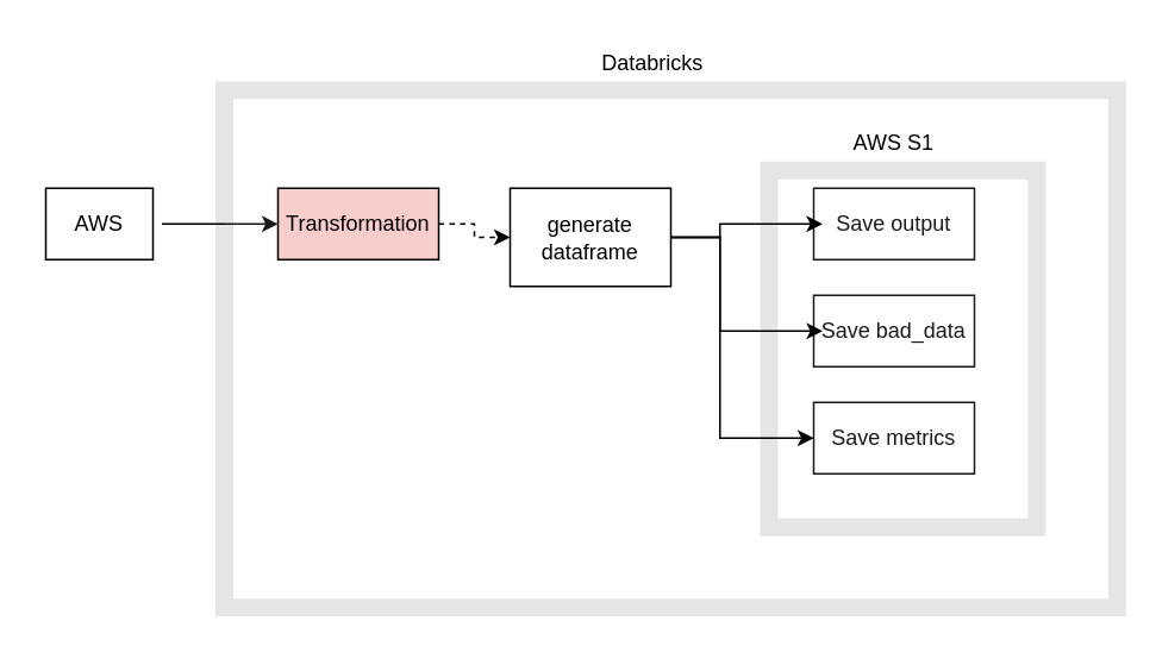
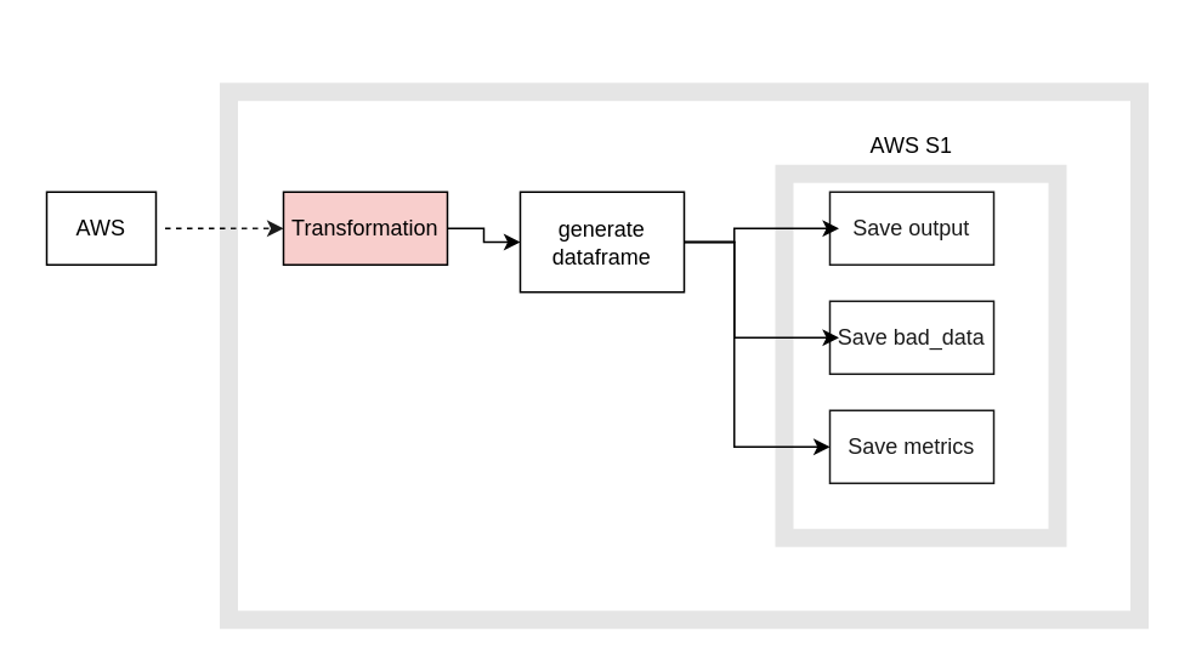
- <mxCell id="6" value="Databricks" style="text;html=1;align=center;verticalAlign=middle;whiteSpace=wrap;rounded=0;" vertex="1" parent="1"><mxGeometry x="335" y="20" width="60" height="30" as="geometry" /></mxCell>
- <mxCell id="3" style="edgeStyle=orthogonalEdgeStyle;rounded=0;orthogonalLoop=1;jettySize=auto;html=1;" edge="1" parent="1" source="4" target="8"><mxGeometry relative="1" as="geometry" /></mxCell>
+ <mxCell id="3" style="edgeStyle=orthogonalEdgeStyle;rounded=0;orthogonalLoop=1;jettySize=auto;html=1;dashed=1;" edge="1" parent="1" source="4" target="8"><mxGeometry relative="1" as="geometry" /></mxCell>
- <mxCell id="7" style="edgeStyle=orthogonalEdgeStyle;rounded=0;orthogonalLoop=1;jettySize=auto;html=1;exitX=1;exitY=0.5;exitDx=0;exitDy=0;entryX=0;entryY=0.5;entryDx=0;entryDy=0;dashed=1;" edge="1" parent="1" source="8" target="9"><mxGeometry relative="1" as="geometry" /></mxCell>
+ <mxCell id="7" style="edgeStyle=orthogonalEdgeStyle;rounded=0;orthogonalLoop=1;jettySize=auto;html=1;exitX=1;exitY=0.5;exitDx=0;exitDy=0;entryX=0;entryY=0.5;entryDx=0;entryDy=0;" edge="1" parent="1" source="8" target="9"><mxGeometry relative="1" as="geometry" /></mxCell>
